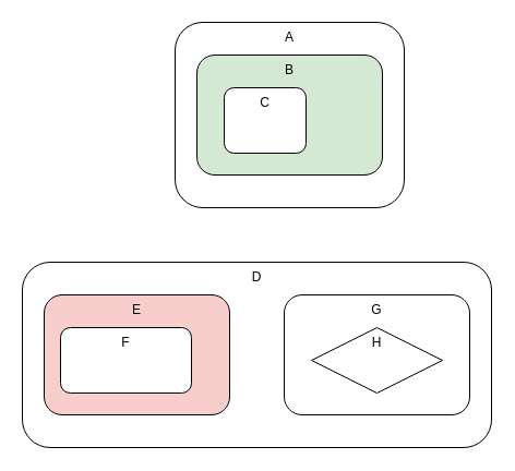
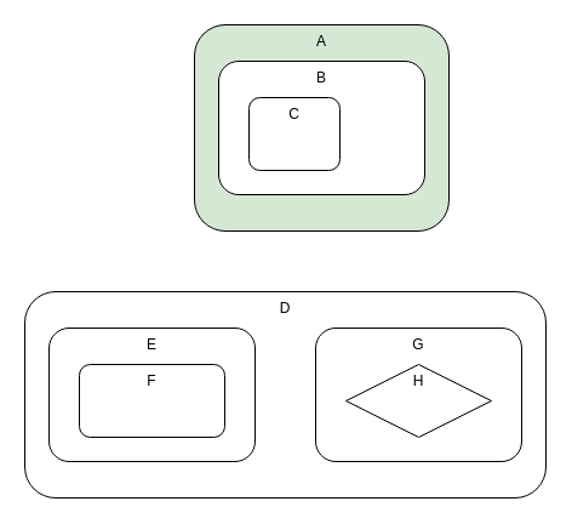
- <mxCell id="2" value="A" style="rounded=1;whiteSpace=wrap;html=1;verticalAlign=top;fontStyle=0" vertex="1" parent="1"><mxGeometry x="160" y="20" width="210" height="170" as="geometry" /></mxCell>
+ <mxCell id="2" value="A" style="rounded=1;whiteSpace=wrap;html=1;verticalAlign=top;fontStyle=0;fillColor=#d5e8d4;" vertex="1" parent="1"><mxGeometry x="160" y="20" width="210" height="170" as="geometry" /></mxCell>
- <mxCell id="3" value="B" style="rounded=1;whiteSpace=wrap;html=1;verticalAlign=top;fontStyle=0;fillColor=#d5e8d4;" vertex="1" parent="1"><mxGeometry x="180" y="50" width="170" height="110" as="geometry" /></mxCell>
+ <mxCell id="3" value="B" style="rounded=1;whiteSpace=wrap;html=1;verticalAlign=top;fontStyle=0" vertex="1" parent="1"><mxGeometry x="180" y="50" width="170" height="110" as="geometry" /></mxCell>
- <mxCell id="6" value="E" style="rounded=1;whiteSpace=wrap;html=1;verticalAlign=top;fontStyle=0;fillColor=#f8cecc;" vertex="1" parent="1"><mxGeometry x="40" y="270" width="170" height="110" as="geometry" /></mxCell>
+ <mxCell id="6" value="E" style="rounded=1;whiteSpace=wrap;html=1;verticalAlign=top;fontStyle=0" vertex="1" parent="1"><mxGeometry x="40" y="270" width="170" height="110" as="geometry" /></mxCell>
- <mxCell id="7" value="F" style="rounded=1;whiteSpace=wrap;html=1;verticalAlign=top;fontStyle=0" vertex="1" parent="1"><mxGeometry x="55" y="300" width="120" height="60" as="geometry" /></mxCell>
+ <mxCell id="7" value="F" style="rounded=1;whiteSpace=wrap;html=1;verticalAlign=top;fontStyle=0" vertex="1" parent="1"><mxGeometry x="65" y="300" width="120" height="60" as="geometry" /></mxCell>
